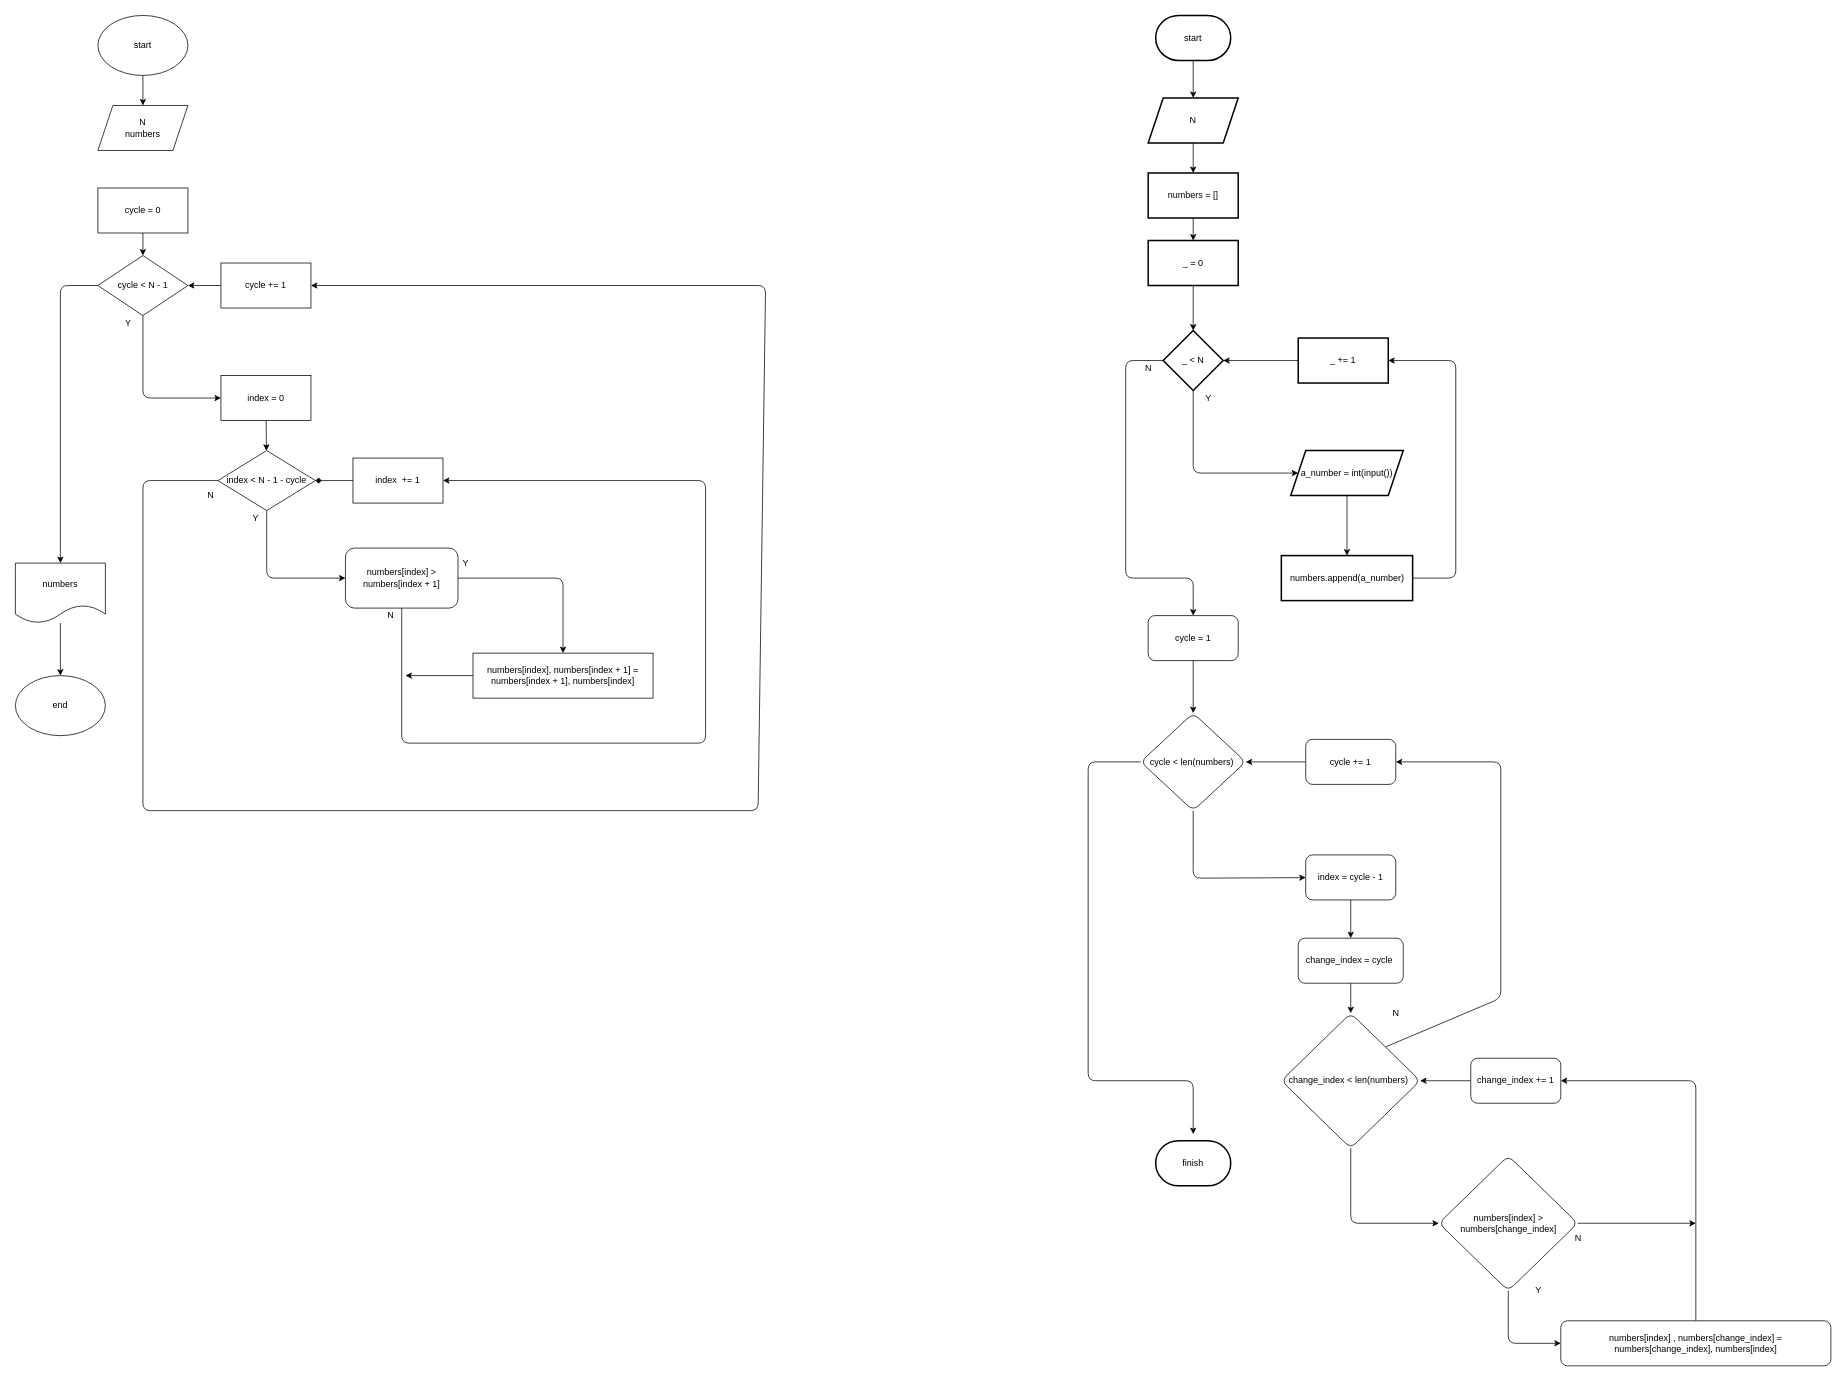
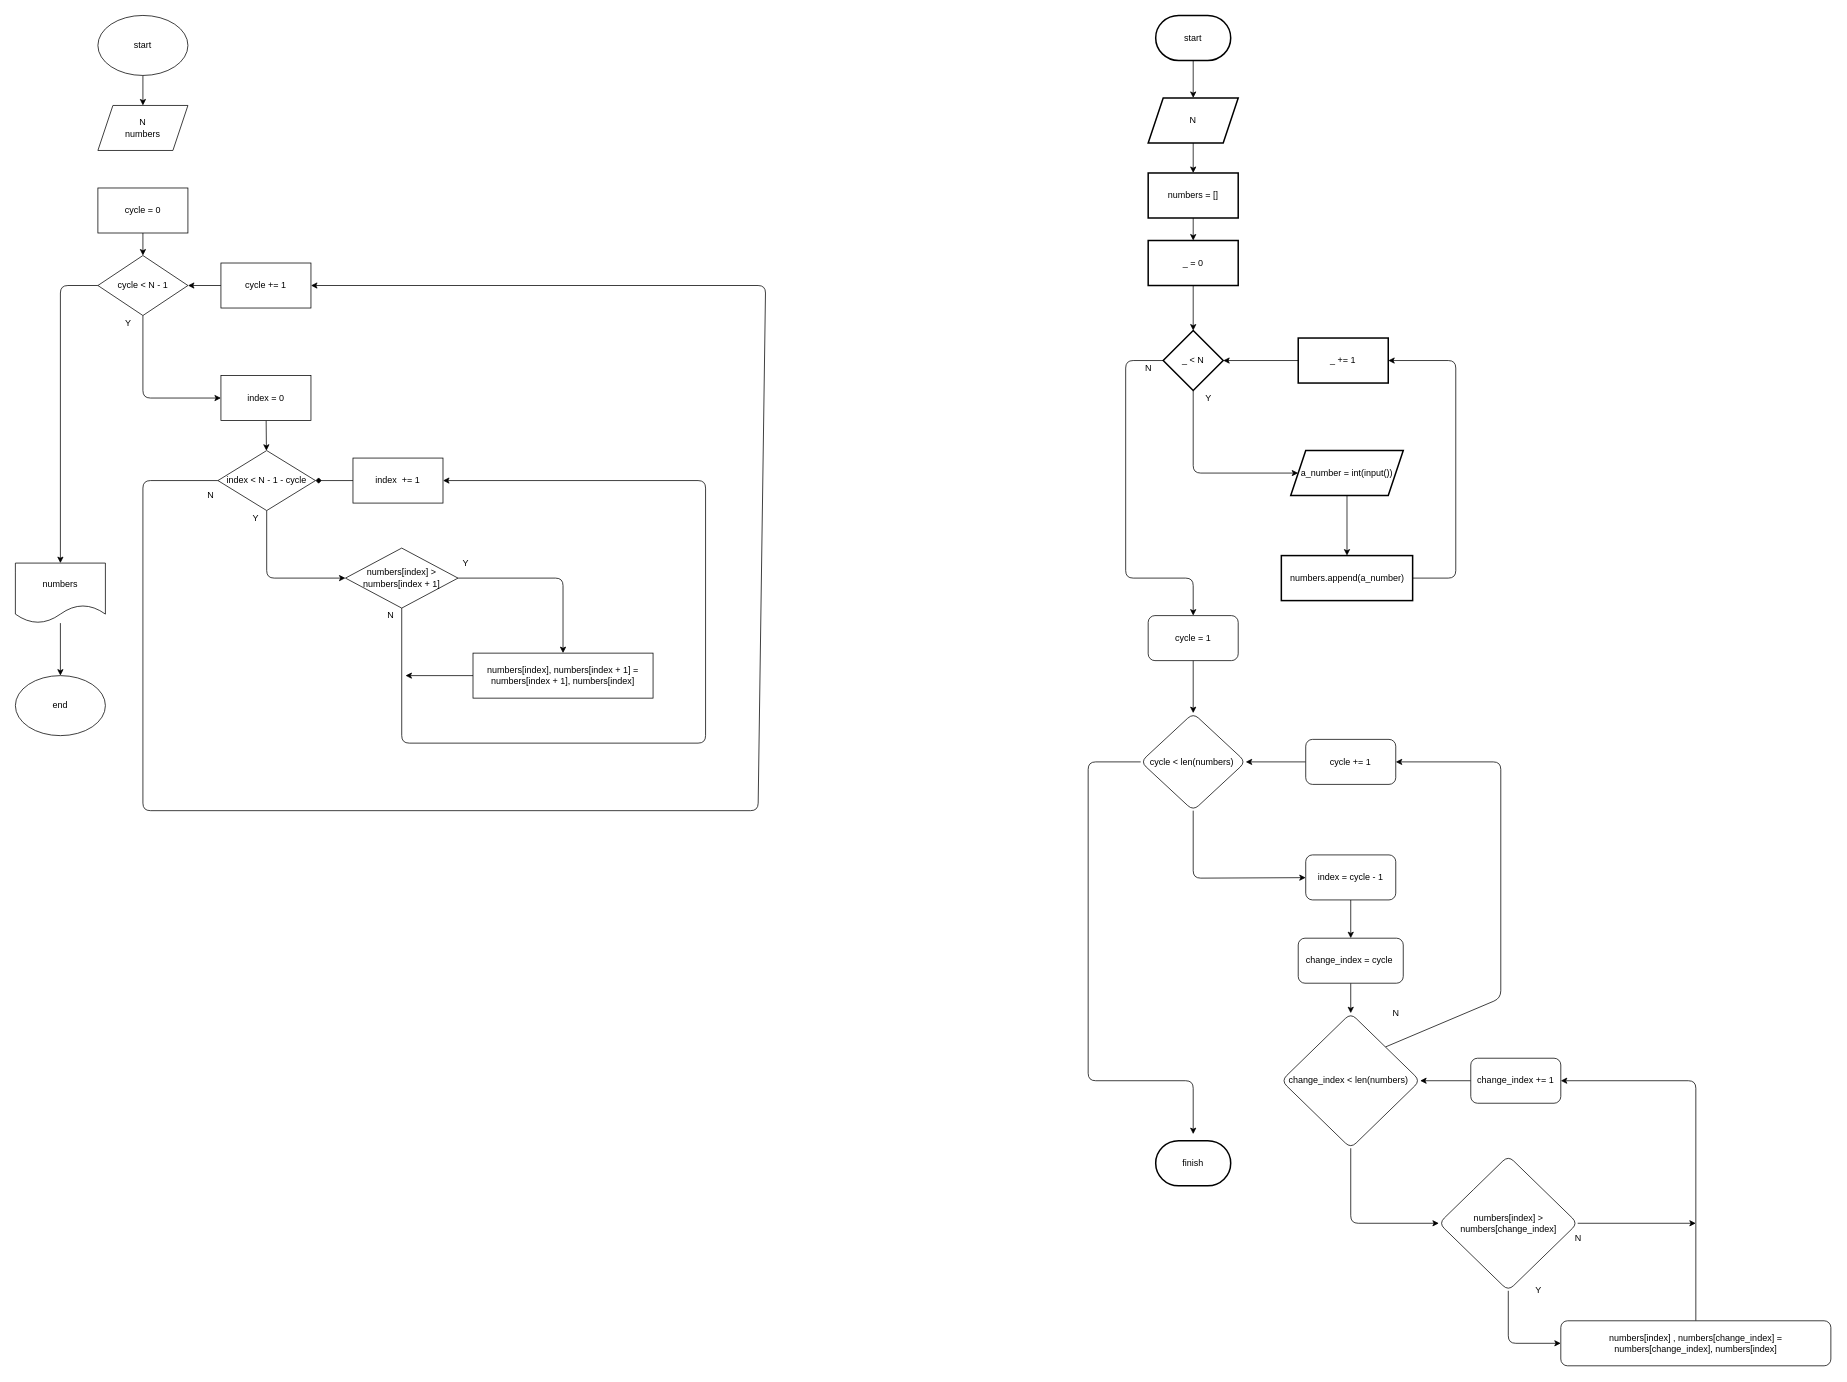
- <mxCell id="21" value="numbers[index] &amp;gt; numbers[index + 1]" style="whiteSpace=wrap;html=1;rounded=1;" parent="1" vertex="1"><mxGeometry x="460" y="730" width="150" height="80" as="geometry" /></mxCell>
+ <mxCell id="21" value="numbers[index] &amp;gt; numbers[index + 1]" style="rhombus;whiteSpace=wrap;html=1;" parent="1" vertex="1"><mxGeometry x="460" y="730" width="150" height="80" as="geometry" /></mxCell>
